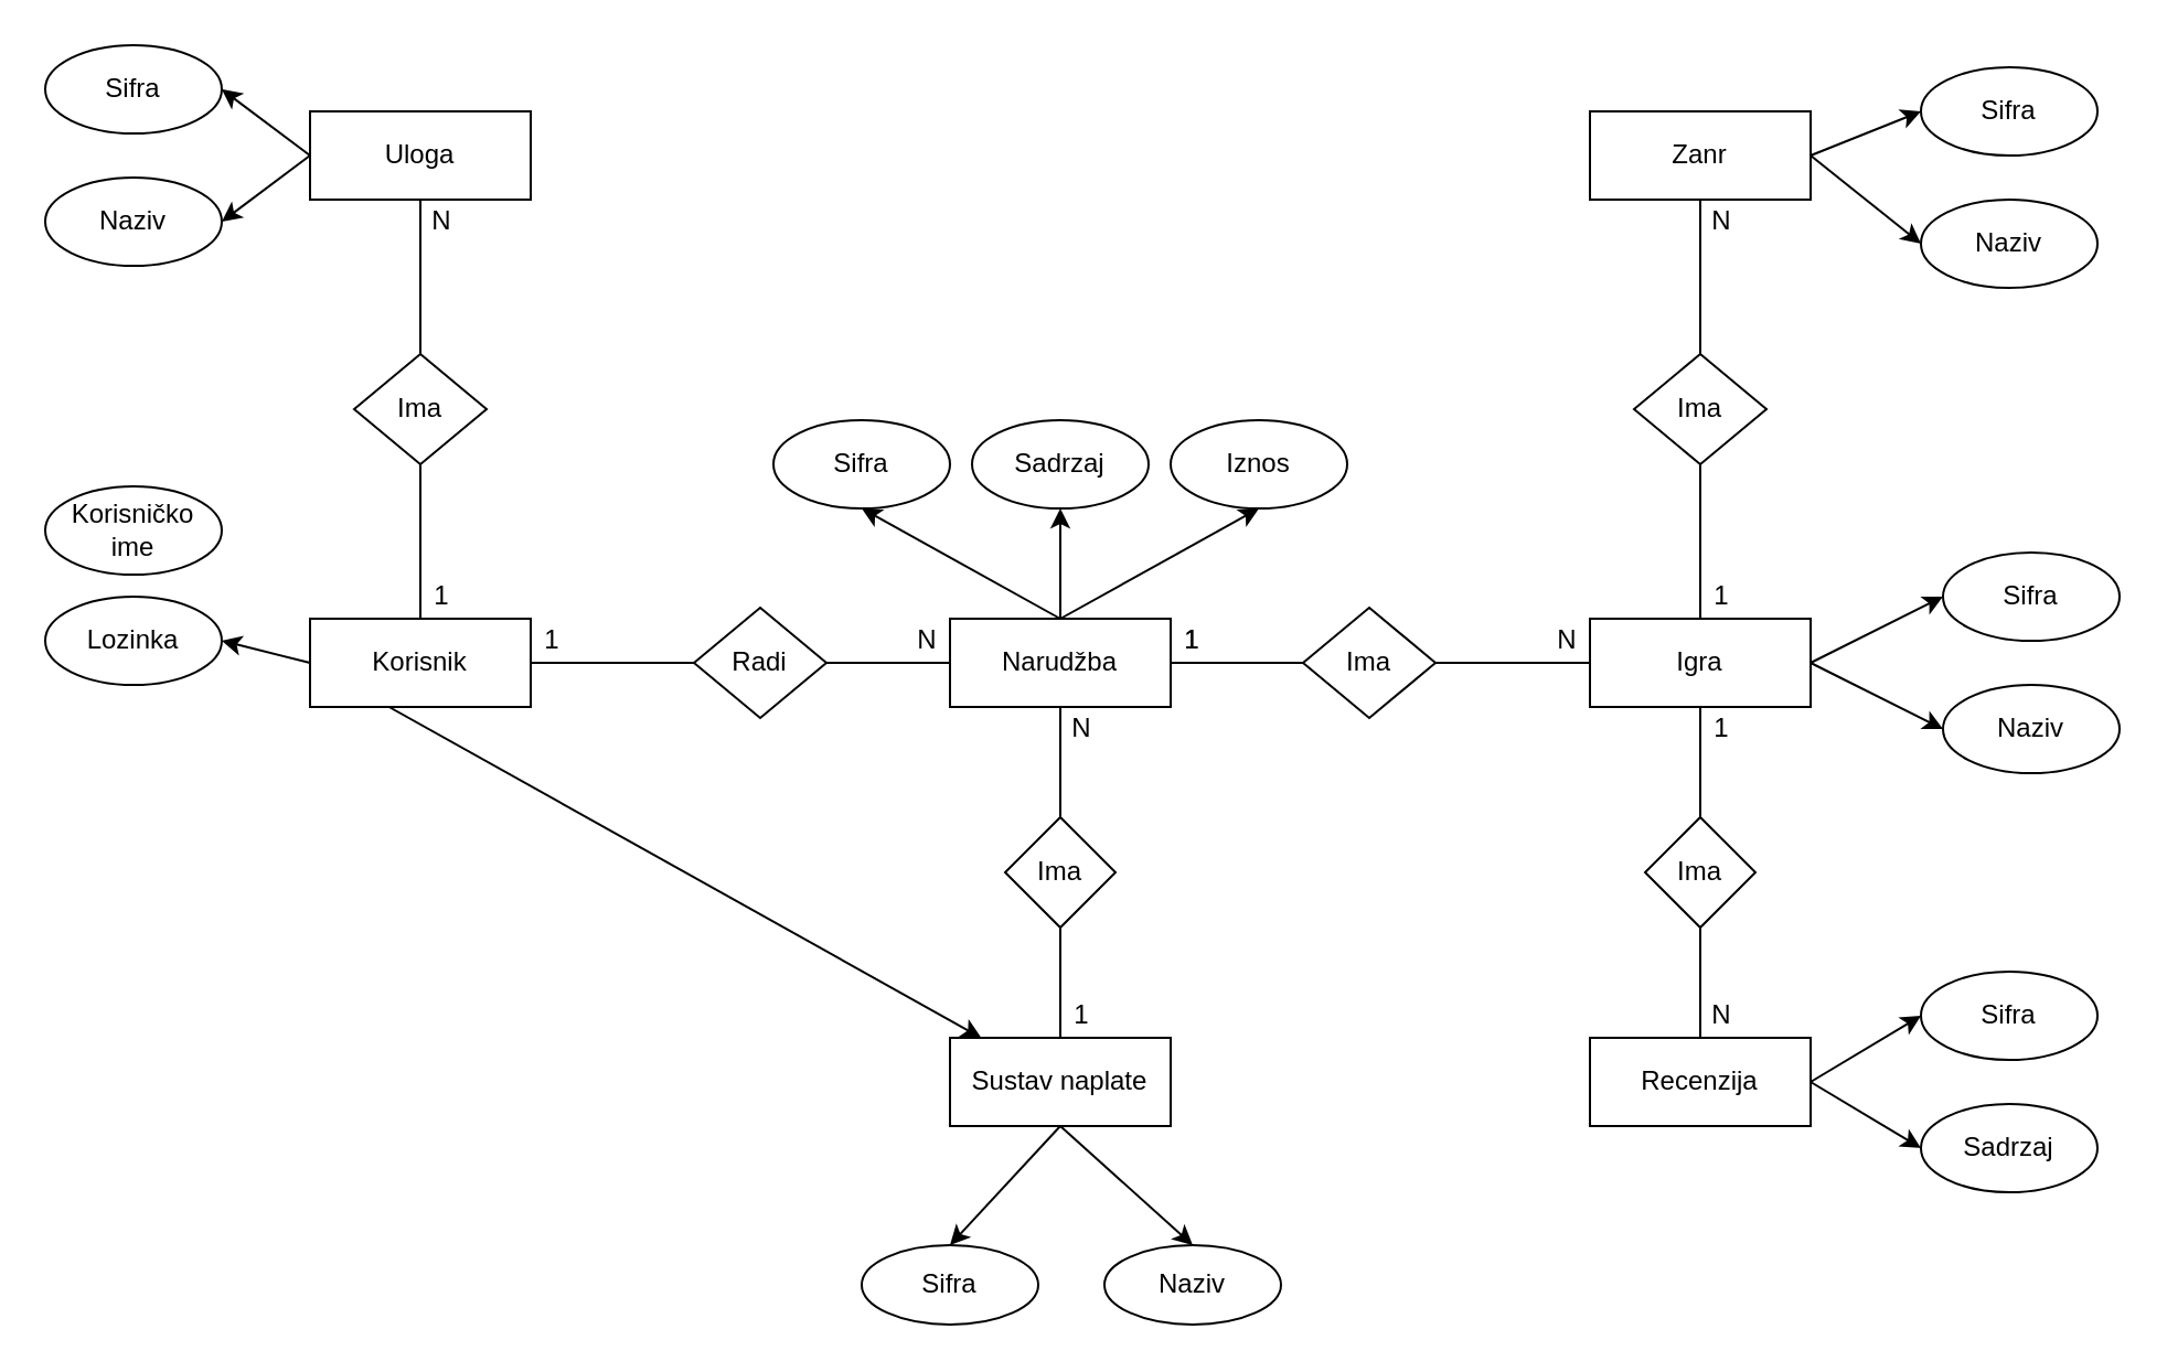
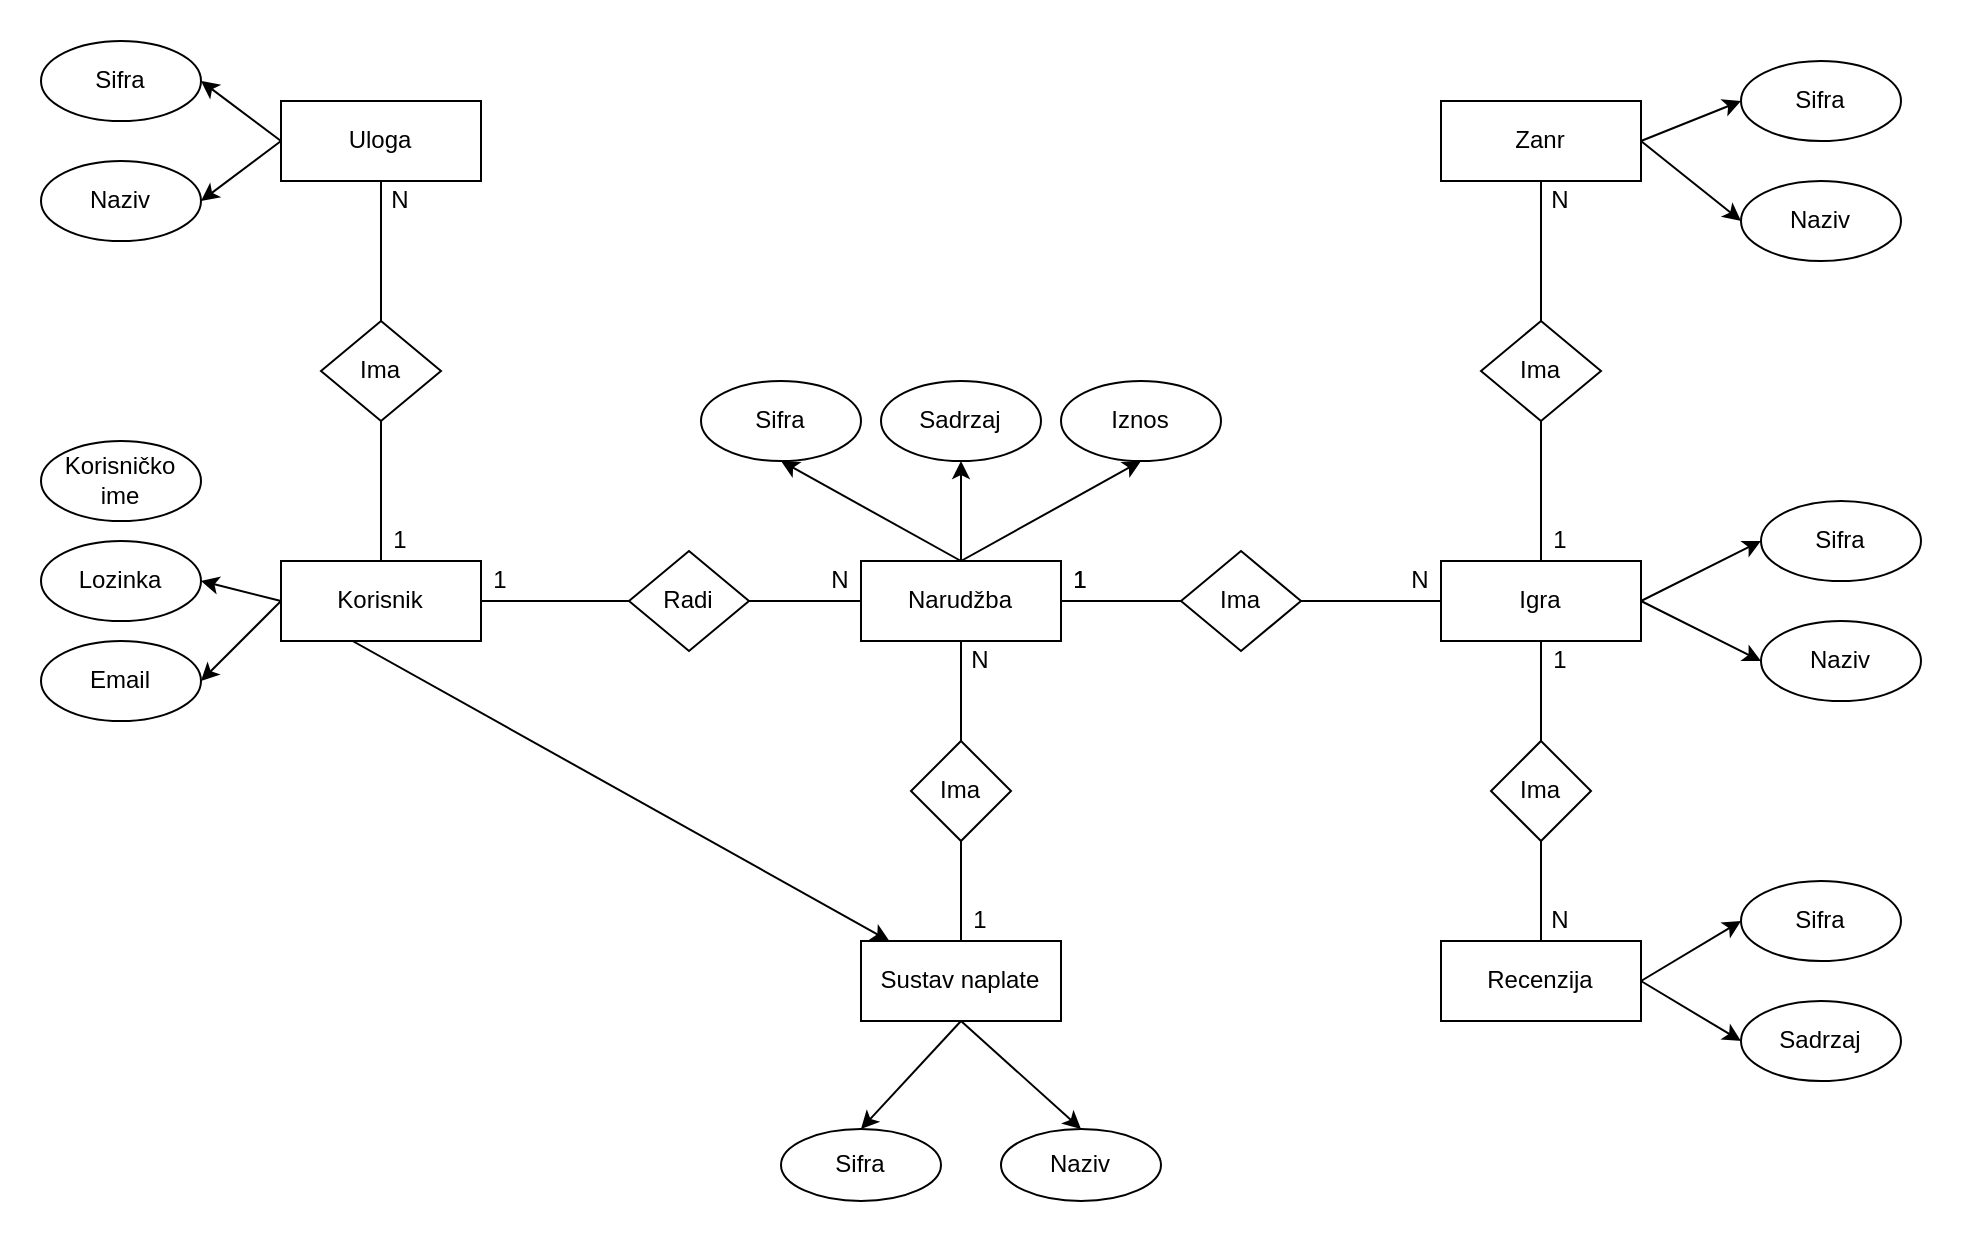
+ <mxCell id="9" style="edgeStyle=none;rounded=0;orthogonalLoop=1;jettySize=auto;html=1;exitX=0;exitY=0.5;exitDx=0;exitDy=0;entryX=1;entryY=0.5;entryDx=0;entryDy=0;" edge="1" parent="1" source="10" target="13"><mxGeometry relative="1" as="geometry" /></mxCell>
+ <mxCell id="13" value="Email" style="ellipse;whiteSpace=wrap;html=1;" vertex="1" parent="1"><mxGeometry x="20" y="320" width="80" height="40" as="geometry" /></mxCell>
